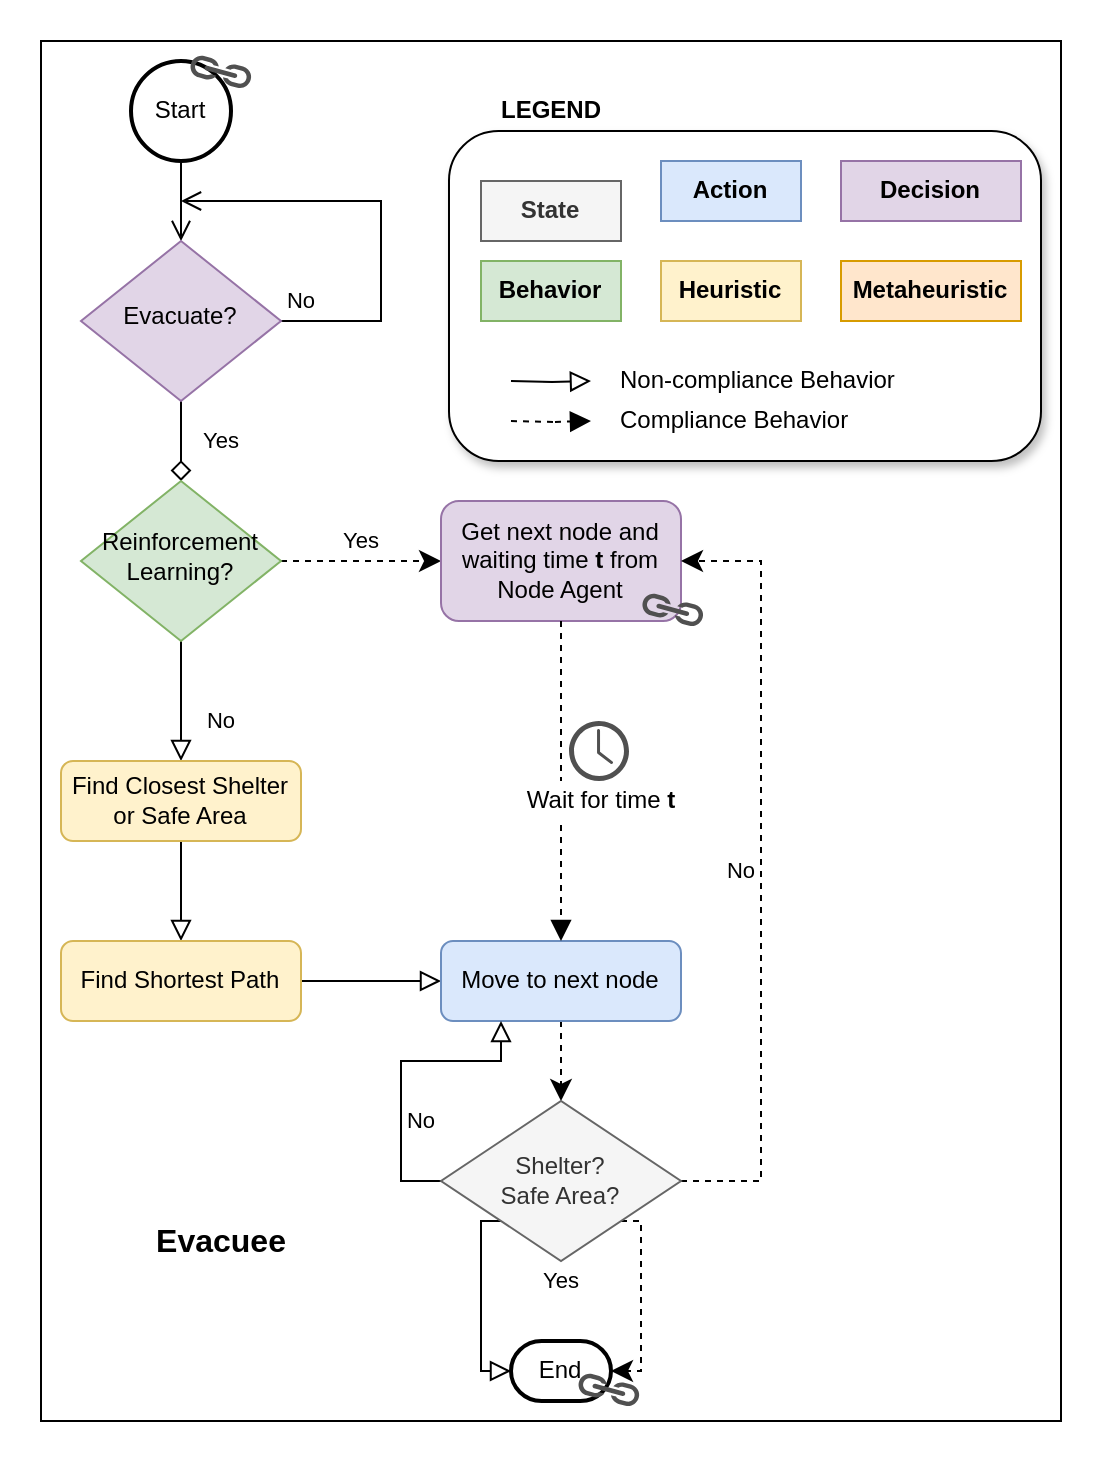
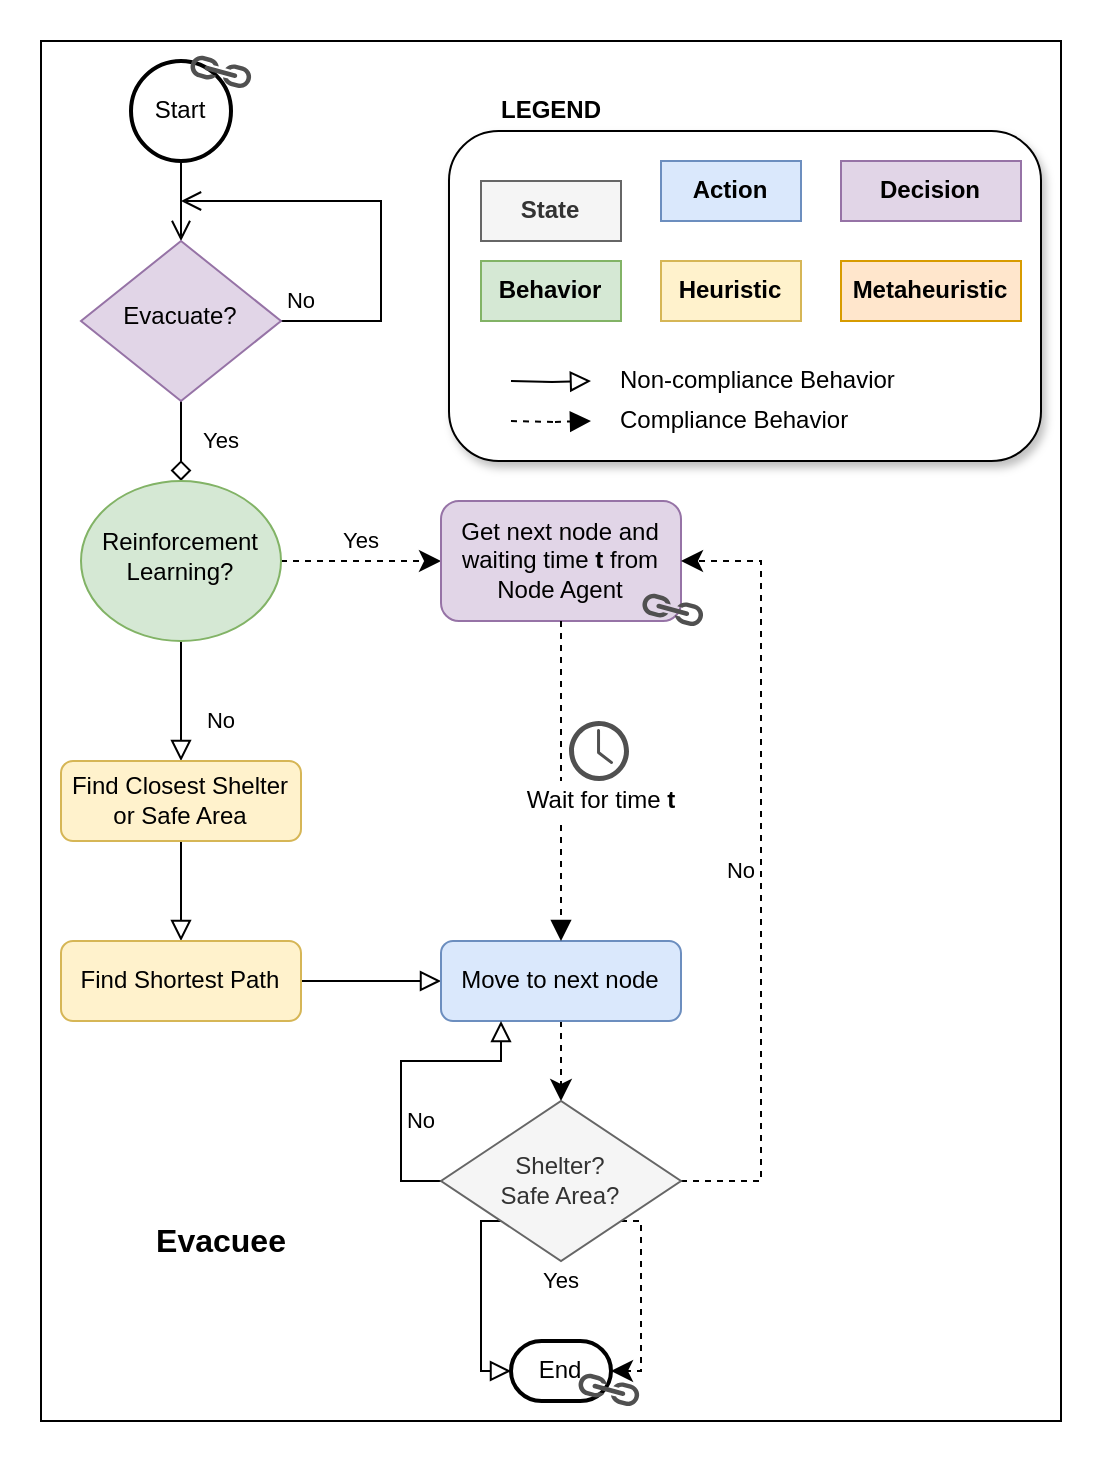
- <mxCell id="10" value="Reinforcement Learning?" style="rhombus;whiteSpace=wrap;html=1;shadow=0;fontFamily=Helvetica;fontSize=12;align=center;strokeWidth=1;spacing=6;spacingTop=-4;fillColor=#d5e8d4;strokeColor=#82b366;" parent="1" vertex="1"><mxGeometry x="40" y="240" width="100" height="80" as="geometry" /></mxCell>
+ <mxCell id="10" value="Reinforcement Learning?" style="ellipse;whiteSpace=wrap;html=1;shadow=0;fontFamily=Helvetica;fontSize=12;align=center;strokeWidth=1;spacing=6;spacingTop=-4;fillColor=#d5e8d4;strokeColor=#82b366;" parent="1" vertex="1"><mxGeometry x="40" y="240" width="100" height="80" as="geometry" /></mxCell>
